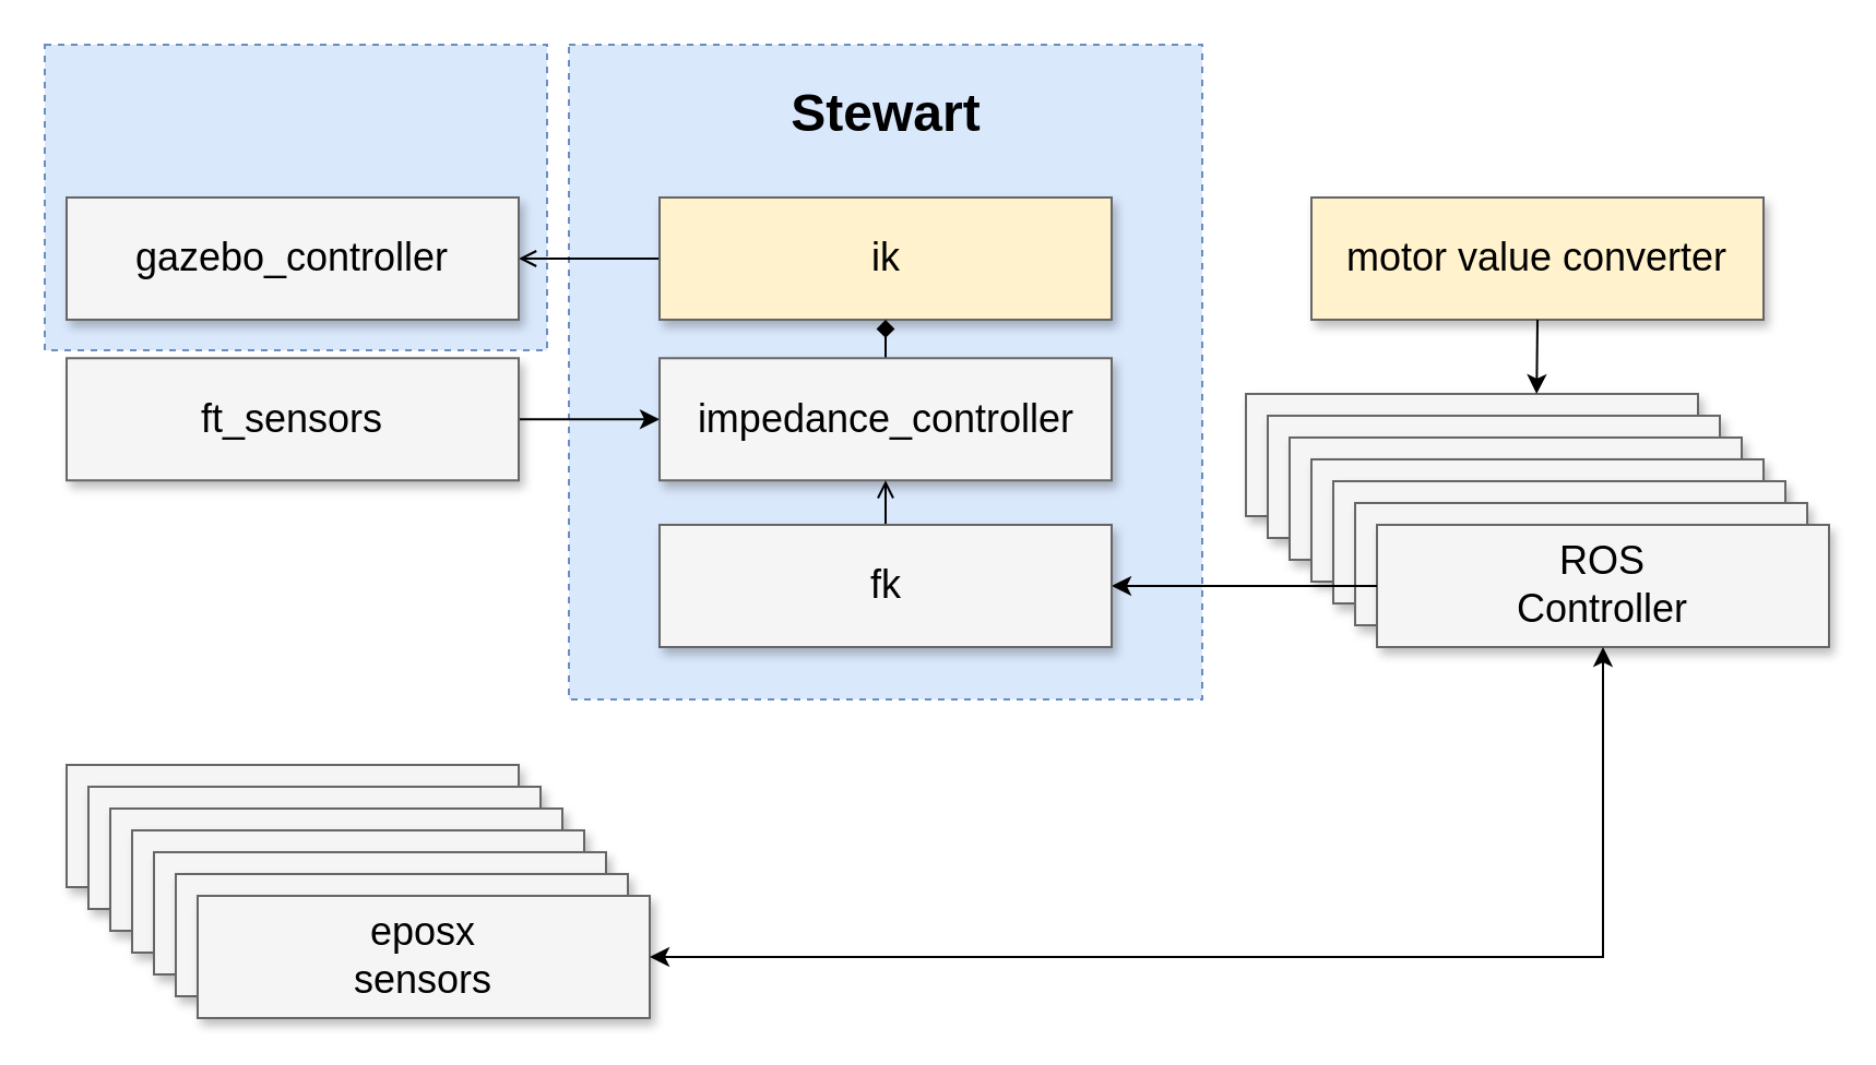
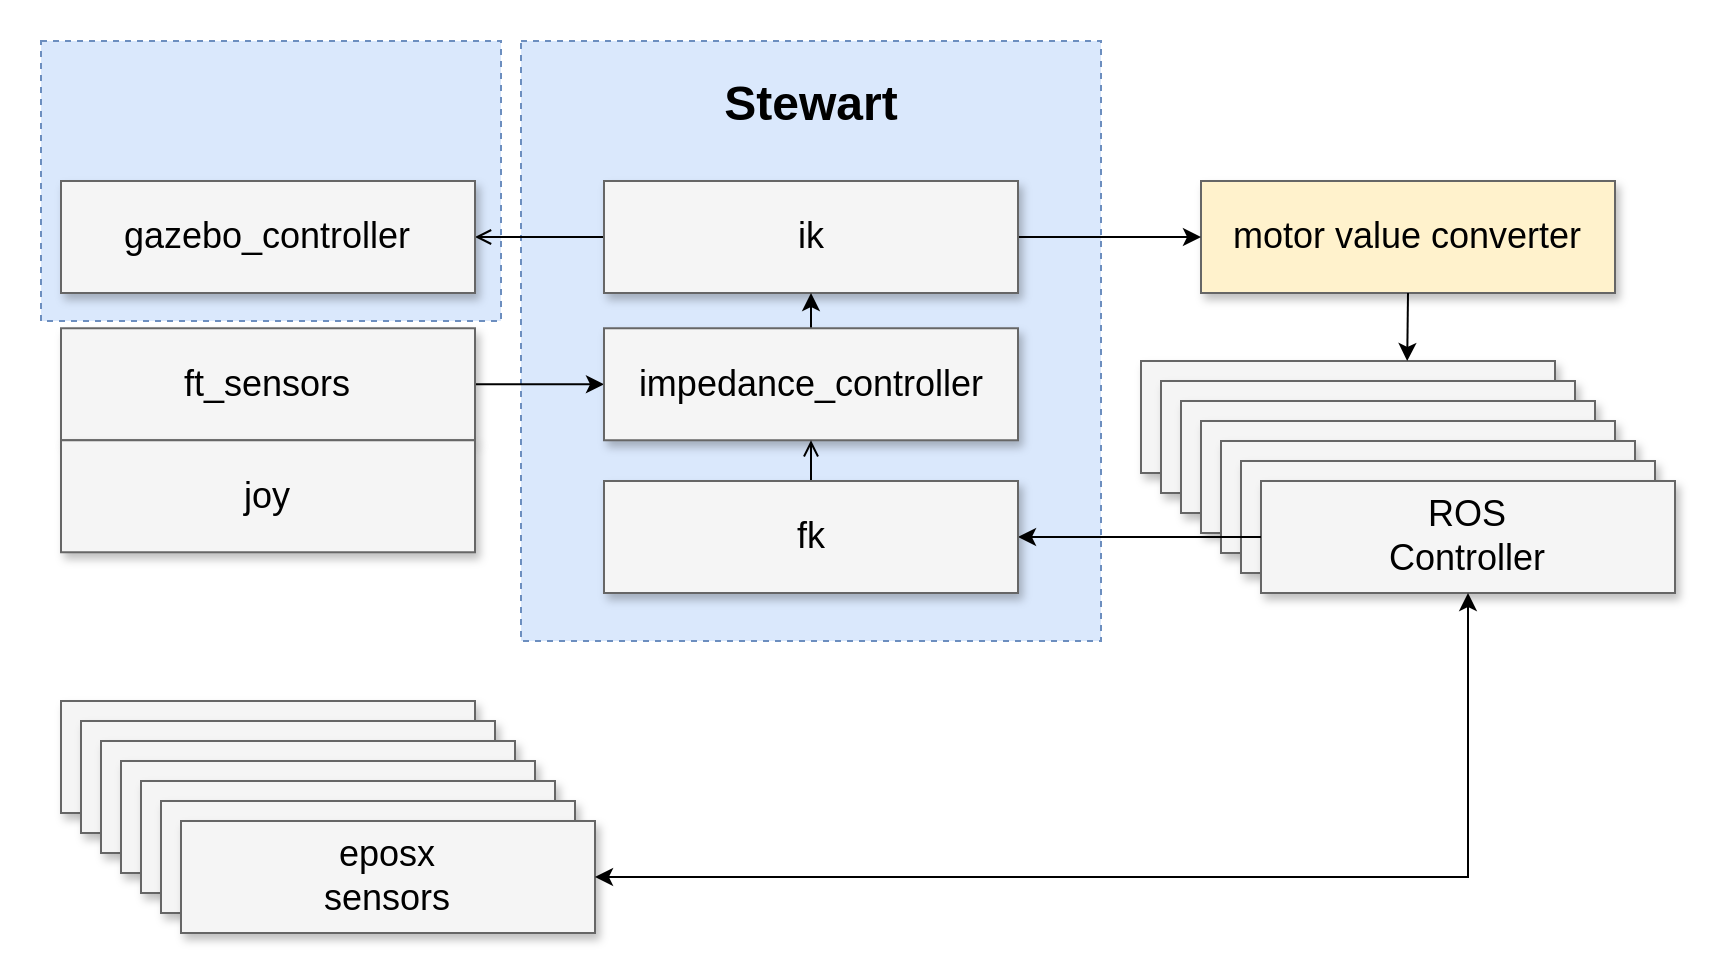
- <mxCell id="27" value="ik" style="whiteSpace=wrap;html=1;shadow=1;fontSize=18;fillColor=#fff2cc;strokeColor=#666666;" parent="1" vertex="1"><mxGeometry x="301.5" y="90" width="207" height="56" as="geometry" /></mxCell>
+ <mxCell id="27" value="ik" style="whiteSpace=wrap;html=1;shadow=1;fontSize=18;fillColor=#f5f5f5;strokeColor=#666666;" parent="1" vertex="1"><mxGeometry x="301.5" y="90" width="207" height="56" as="geometry" /></mxCell>
+ <mxCell id="25" style="edgeStyle=orthogonalEdgeStyle;rounded=0;orthogonalLoop=1;jettySize=auto;html=1;exitX=1;exitY=0.5;exitDx=0;exitDy=0;entryX=0;entryY=0.5;entryDx=0;entryDy=0;startArrow=none;startFill=0;endArrow=classic;endFill=1;" parent="1" source="27" target="4" edge="1"><mxGeometry relative="1" as="geometry" /></mxCell>
- <mxCell id="28" style="edgeStyle=orthogonalEdgeStyle;rounded=0;orthogonalLoop=1;jettySize=auto;html=1;exitX=0.5;exitY=0;exitDx=0;exitDy=0;entryX=0.5;entryY=1;entryDx=0;entryDy=0;startArrow=none;startFill=0;endArrow=diamond;endFill=1;" parent="1" source="29" target="27" edge="1"><mxGeometry relative="1" as="geometry" /></mxCell>
+ <mxCell id="28" style="edgeStyle=orthogonalEdgeStyle;rounded=0;orthogonalLoop=1;jettySize=auto;html=1;exitX=0.5;exitY=0;exitDx=0;exitDy=0;entryX=0.5;entryY=1;entryDx=0;entryDy=0;startArrow=none;startFill=0;endArrow=classic;endFill=1;" parent="1" source="29" target="27" edge="1"><mxGeometry relative="1" as="geometry" /></mxCell>
+ <mxCell id="33" value="joy" style="whiteSpace=wrap;html=1;shadow=1;fontSize=18;fillColor=#f5f5f5;strokeColor=#666666;" parent="1" vertex="1"><mxGeometry x="30" y="219.63" width="207" height="56" as="geometry" /></mxCell>
